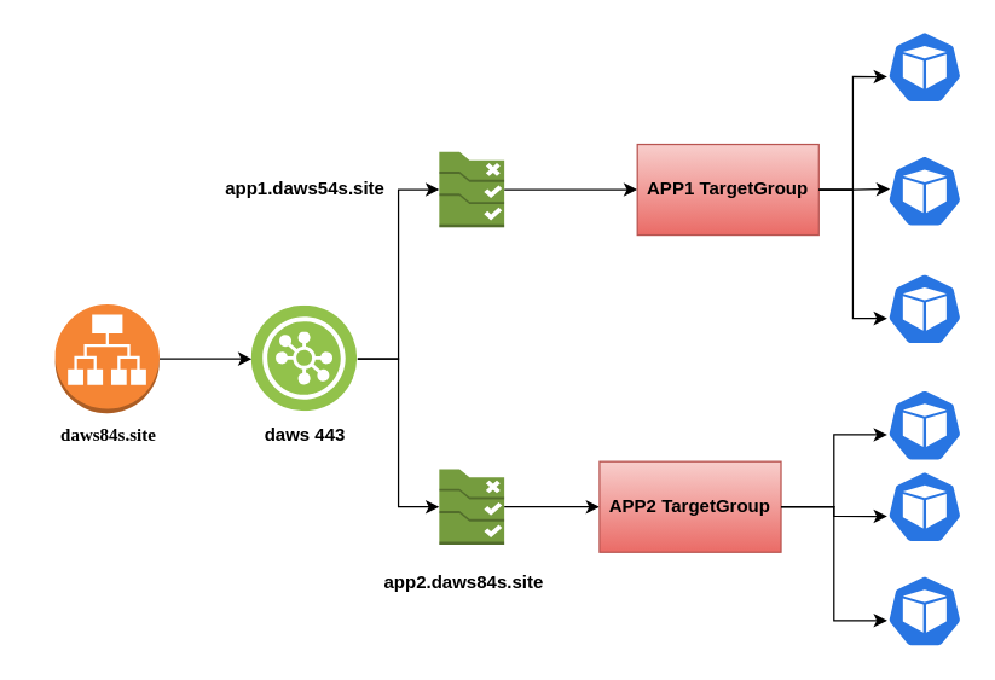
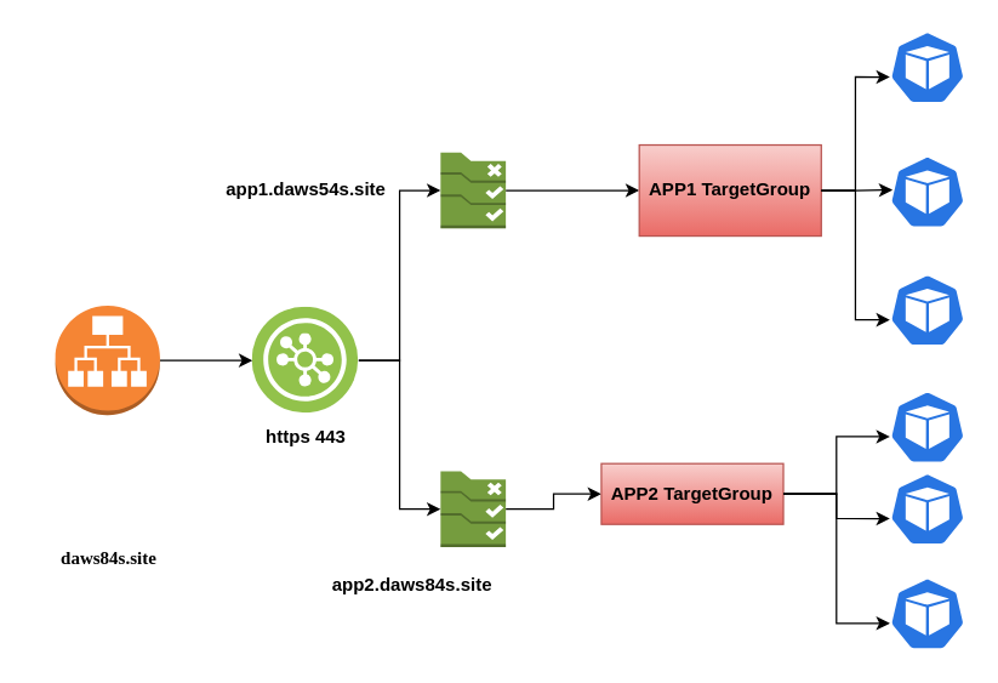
- <mxCell id="7" value="&lt;b&gt;&lt;font face=&quot;Comic Sans MS&quot;&gt;daws84s.site&lt;/font&gt;&lt;/b&gt;" style="text;html=1;align=center;verticalAlign=middle;resizable=0;points=[];autosize=1;strokeColor=none;fillColor=none;" vertex="1" parent="1"><mxGeometry x="20.5" y="273" width="100" height="30" as="geometry" /></mxCell>
+ <mxCell id="7" value="&lt;b&gt;&lt;font face=&quot;Comic Sans MS&quot;&gt;daws84s.site&lt;/font&gt;&lt;/b&gt;" style="text;html=1;align=center;verticalAlign=middle;resizable=0;points=[];autosize=1;strokeColor=none;fillColor=none;" vertex="1" parent="1"><mxGeometry x="20.5" y="353" width="100" height="30" as="geometry" /></mxCell>
- <mxCell id="8" value="&lt;b&gt;daws 443&lt;/b&gt;" style="text;html=1;align=center;verticalAlign=middle;resizable=0;points=[];autosize=1;strokeColor=none;fillColor=none;" vertex="1" parent="1"><mxGeometry x="161" y="273" width="80" height="30" as="geometry" /></mxCell>
+ <mxCell id="8" value="&lt;b&gt;https 443&lt;/b&gt;" style="text;html=1;align=center;verticalAlign=middle;resizable=0;points=[];autosize=1;strokeColor=none;fillColor=none;" vertex="1" parent="1"><mxGeometry x="161" y="273" width="80" height="30" as="geometry" /></mxCell>
- <mxCell id="22" value="&lt;b&gt;APP2 TargetGroup&lt;/b&gt;" style="rounded=0;whiteSpace=wrap;html=1;fillColor=#f8cecc;gradientColor=#ea6b66;strokeColor=#b85450;" vertex="1" parent="1"><mxGeometry x="396" y="305" width="120" height="60" as="geometry" /></mxCell>
+ <mxCell id="22" value="&lt;b&gt;APP2 TargetGroup&lt;/b&gt;" style="rounded=0;whiteSpace=wrap;html=1;fillColor=#f8cecc;gradientColor=#ea6b66;strokeColor=#b85450;" vertex="1" parent="1"><mxGeometry x="396" y="305" width="120" height="40" as="geometry" /></mxCell>
- <mxCell id="20" value="&lt;b&gt;app2.daws84s.site&lt;/b&gt;" style="text;html=1;align=center;verticalAlign=middle;resizable=0;points=[];autosize=1;strokeColor=none;fillColor=none;" vertex="1" parent="1"><mxGeometry x="241" y="370" width="130" height="30" as="geometry" /></mxCell>
+ <mxCell id="20" value="&lt;b&gt;app2.daws84s.site&lt;/b&gt;" style="text;html=1;align=center;verticalAlign=middle;resizable=0;points=[];autosize=1;strokeColor=none;fillColor=none;" vertex="1" parent="1"><mxGeometry x="206" y="370" width="130" height="30" as="geometry" /></mxCell>
